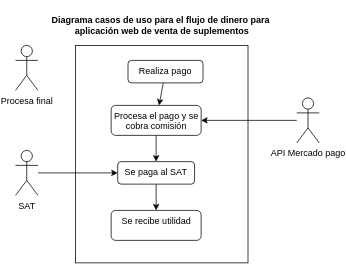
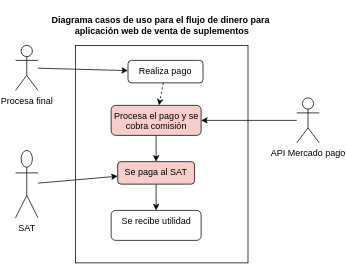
+ <mxCell id="4" value="" style="edgeStyle=none;html=1;" edge="1" parent="1" source="5" target="7"><mxGeometry relative="1" as="geometry" /></mxCell>
- <mxCell id="6" value="" style="edgeStyle=none;html=1;" edge="1" parent="1" source="7" target="11"><mxGeometry relative="1" as="geometry" /></mxCell>
+ <mxCell id="6" value="" style="edgeStyle=none;html=1;dashed=1;" edge="1" parent="1" source="7" target="11"><mxGeometry relative="1" as="geometry" /></mxCell>
- <mxCell id="11" value="Procesa el pago y se cobra comisión" style="rounded=1;whiteSpace=wrap;html=1;verticalAlign=top;" vertex="1" parent="1"><mxGeometry x="147.5" y="140" width="120" height="40" as="geometry" /></mxCell>
+ <mxCell id="11" value="Procesa el pago y se cobra comisión" style="rounded=1;whiteSpace=wrap;html=1;verticalAlign=top;fillColor=#f8cecc;" vertex="1" parent="1"><mxGeometry x="147.5" y="140" width="120" height="40" as="geometry" /></mxCell>
- <mxCell id="13" value="SAT" style="shape=umlActor;verticalLabelPosition=bottom;verticalAlign=top;html=1;" vertex="1" parent="1"><mxGeometry x="20" y="200" width="30" height="60" as="geometry" /></mxCell>
+ <mxCell id="13" value="SAT" style="shape=umlActor;verticalLabelPosition=bottom;verticalAlign=top;html=1;" vertex="1" parent="1"><mxGeometry x="20" y="200" width="30" height="90" as="geometry" /></mxCell>
- <mxCell id="15" value="Se paga al SAT" style="rounded=1;whiteSpace=wrap;html=1;verticalAlign=top;" vertex="1" parent="1"><mxGeometry x="156.25" y="215" width="102.5" height="30" as="geometry" /></mxCell>
+ <mxCell id="15" value="Se paga al SAT" style="rounded=1;whiteSpace=wrap;html=1;verticalAlign=top;fillColor=#f8cecc;" vertex="1" parent="1"><mxGeometry x="156.25" y="215" width="102.5" height="30" as="geometry" /></mxCell>
